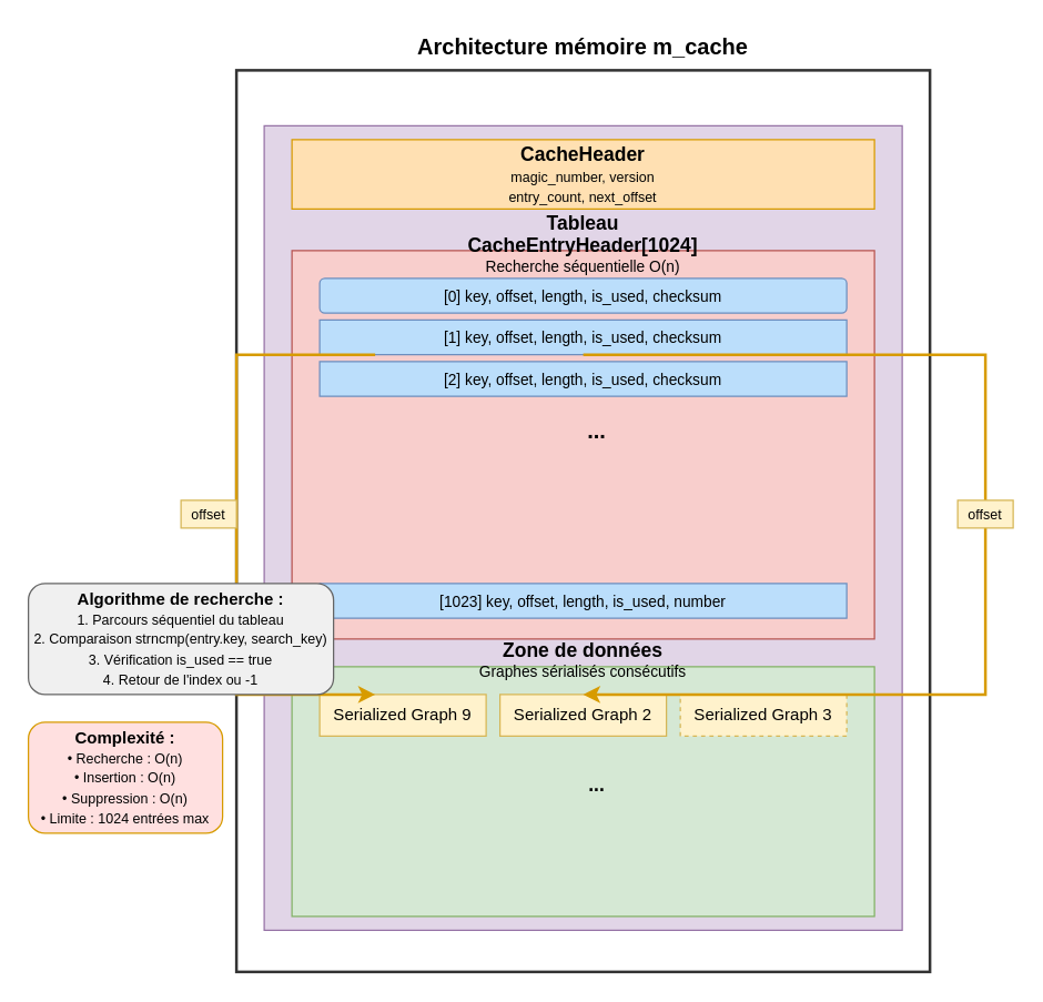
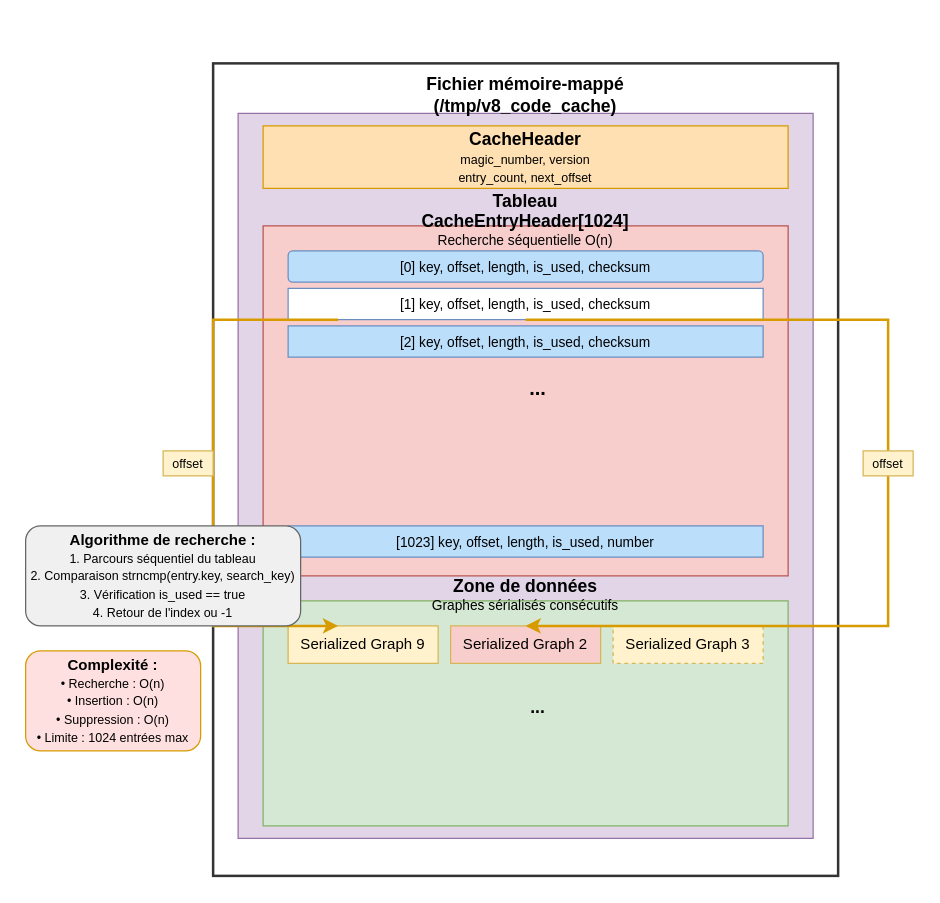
- <mxCell id="3" value="&lt;b&gt;&lt;font style=&quot;font-size: 16px;&quot;&gt;Architecture mémoire m_cache&lt;/font&gt;&lt;/b&gt;" style="text;html=1;align=center;verticalAlign=middle;whiteSpace=wrap;rounded=0;" parent="1" vertex="1"><mxGeometry x="270" y="20" width="300" height="25" as="geometry" /></mxCell>
+ <mxCell id="5" value="&lt;b&gt;&lt;font style=&quot;font-size: 14px;&quot;&gt;Fichier mémoire-mappé (/tmp/v8_code_cache)&lt;/font&gt;&lt;/b&gt;" style="text;html=1;align=center;verticalAlign=middle;whiteSpace=wrap;rounded=0;" parent="1" vertex="1"><mxGeometry x="270" y="65" width="300" height="20" as="geometry" /></mxCell>
- <mxCell id="10" value="&lt;font style=&quot;font-size: 11px;&quot;&gt;[1] key, offset, length, is_used, checksum&lt;/font&gt;" style="rounded=0;whiteSpace=wrap;html=1;fillColor=#bbdefb;strokeColor=#6c8ebf;" parent="1" vertex="1"><mxGeometry x="230" y="230" width="380" height="25" as="geometry" /></mxCell>
+ <mxCell id="10" value="&lt;font style=&quot;font-size: 11px;&quot;&gt;[1] key, offset, length, is_used, checksum&lt;/font&gt;" style="rounded=0;whiteSpace=wrap;html=1;fillColor=#ffffff;strokeColor=#6c8ebf;" parent="1" vertex="1"><mxGeometry x="230" y="230" width="380" height="25" as="geometry" /></mxCell>
- <mxCell id="17" value="&lt;font style=&quot;font-size: 12px;&quot;&gt;Serialized Graph 2&lt;/font&gt;" style="rounded=0;whiteSpace=wrap;html=1;fillColor=#fff2cc;strokeColor=#d6b656;" parent="1" vertex="1"><mxGeometry x="360" y="500" width="120" height="30" as="geometry" /></mxCell>
+ <mxCell id="17" value="&lt;font style=&quot;font-size: 12px;&quot;&gt;Serialized Graph 2&lt;/font&gt;" style="rounded=0;whiteSpace=wrap;html=1;fillColor=#f8cecc;strokeColor=#d6b656;" parent="1" vertex="1"><mxGeometry x="360" y="500" width="120" height="30" as="geometry" /></mxCell>
